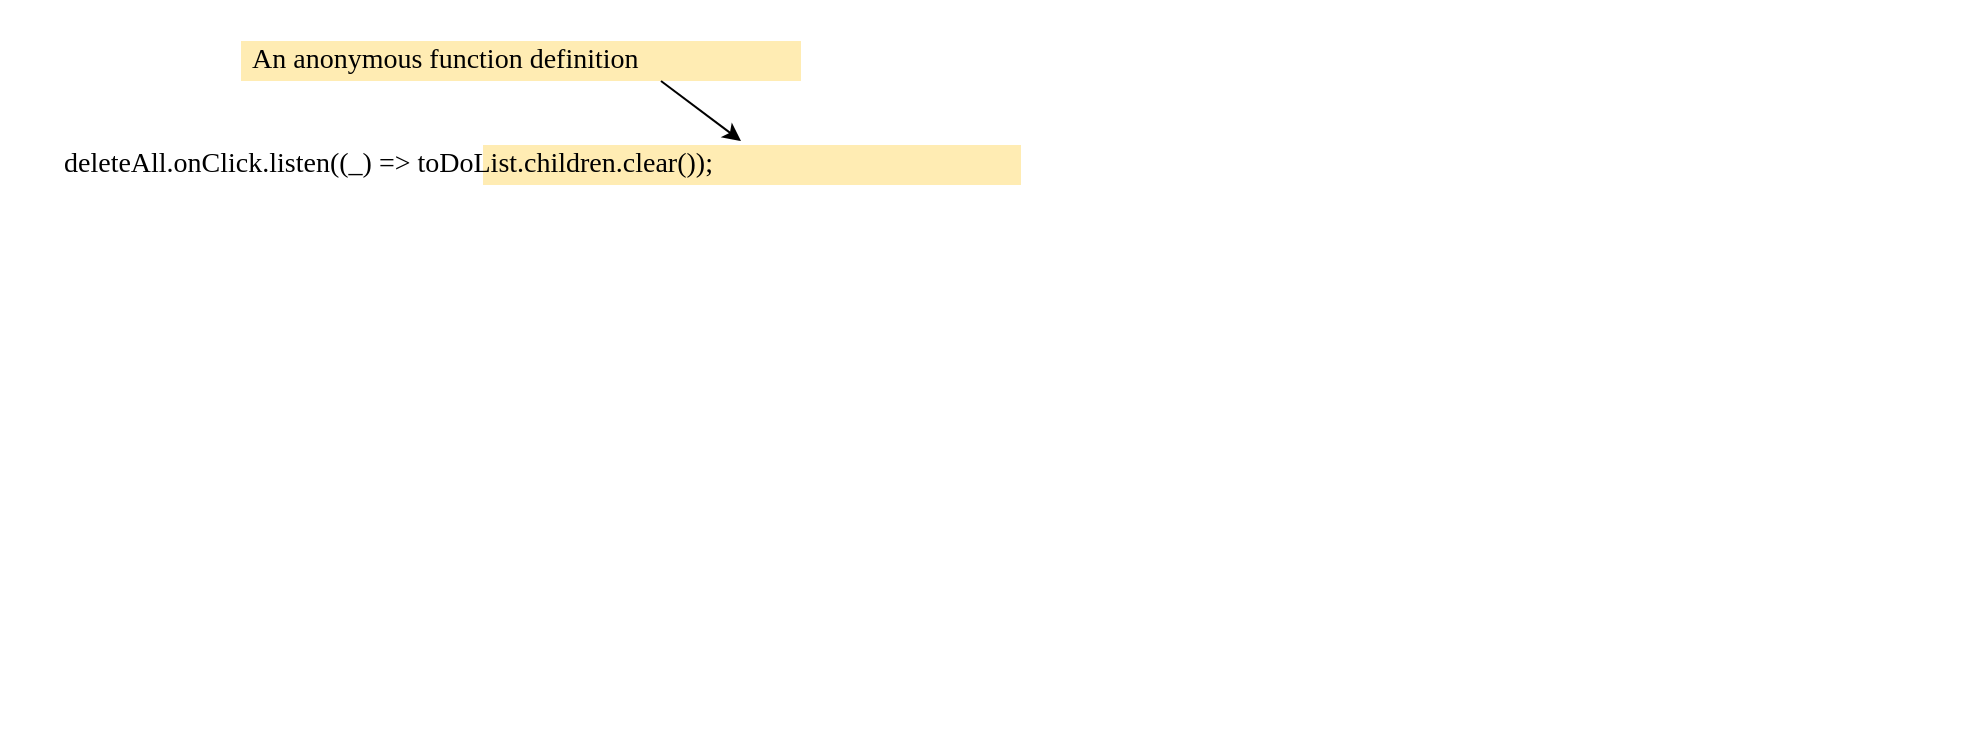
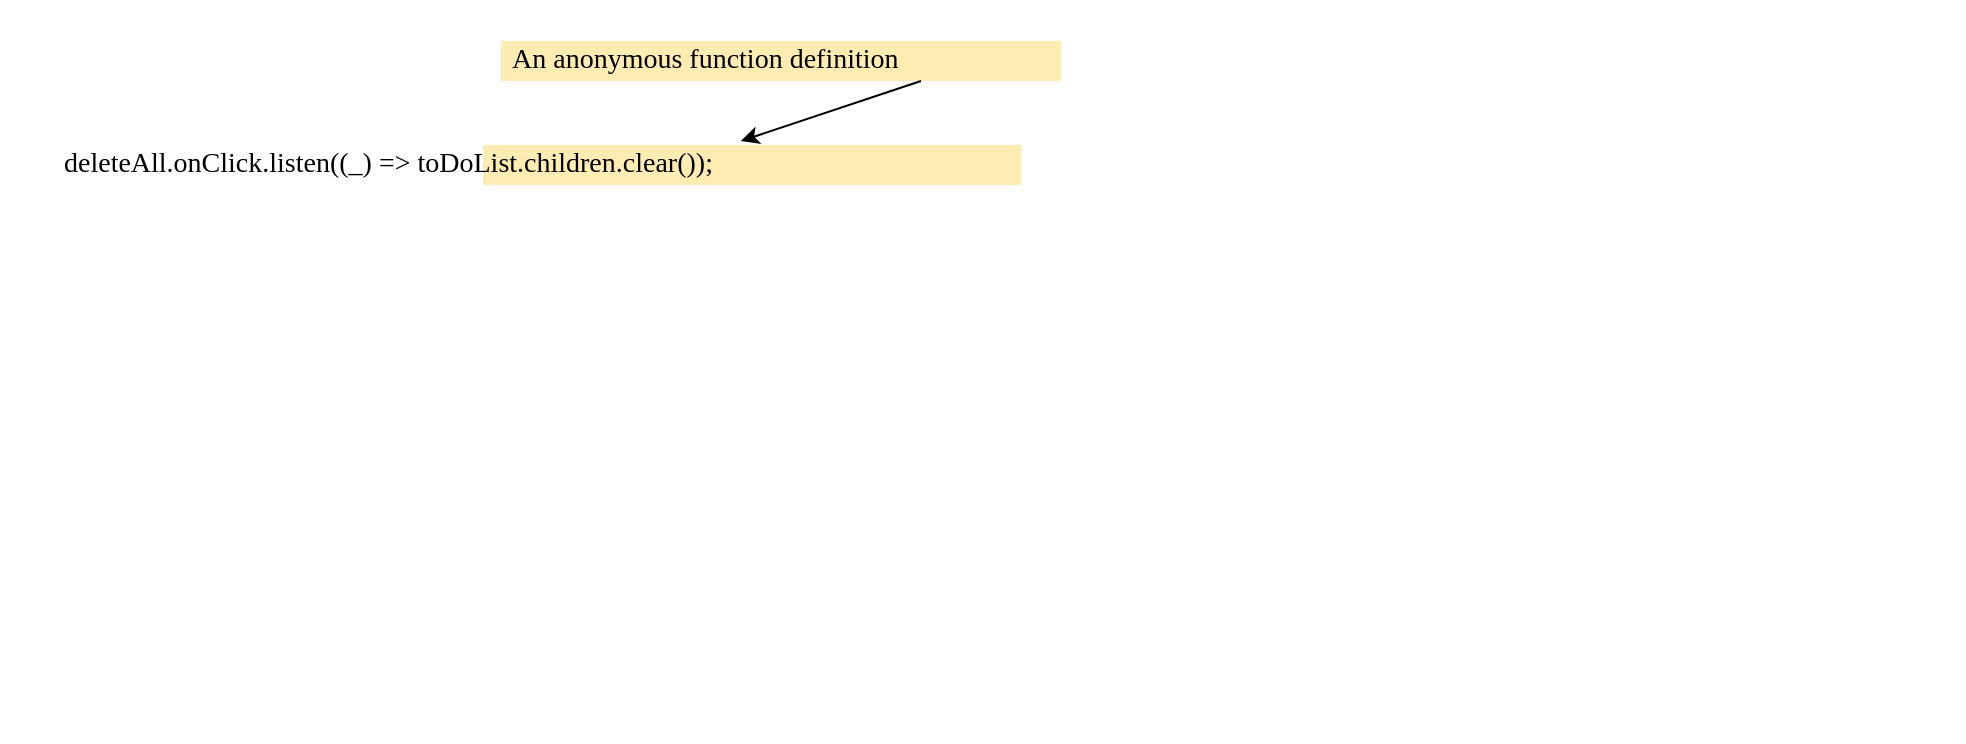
- <mxCell id="4" value="An anonymous function definition" style="rounded=0;whiteSpace=wrap;html=1;fontFamily=Roboto Mono;fontSource=https%3A%2F%2Ffonts.googleapis.com%2Fcss%3Ffamily%3DRoboto%2BMono;fontSize=14;fillColor=#FFECB3;align=left;strokeColor=none;spacing=6;" parent="1" vertex="1"><mxGeometry x="120" y="20" width="280" height="20" as="geometry" /></mxCell>
+ <mxCell id="4" value="An anonymous function definition" style="rounded=0;whiteSpace=wrap;html=1;fontFamily=Roboto Mono;fontSource=https%3A%2F%2Ffonts.googleapis.com%2Fcss%3Ffamily%3DRoboto%2BMono;fontSize=14;fillColor=#FFECB3;align=left;strokeColor=none;spacing=6;" parent="1" vertex="1"><mxGeometry x="250" y="20" width="280" height="20" as="geometry" /></mxCell>
